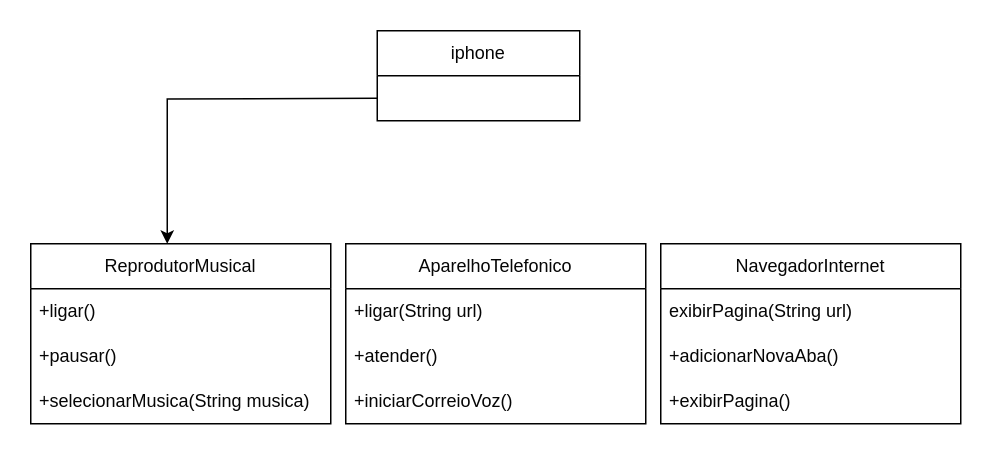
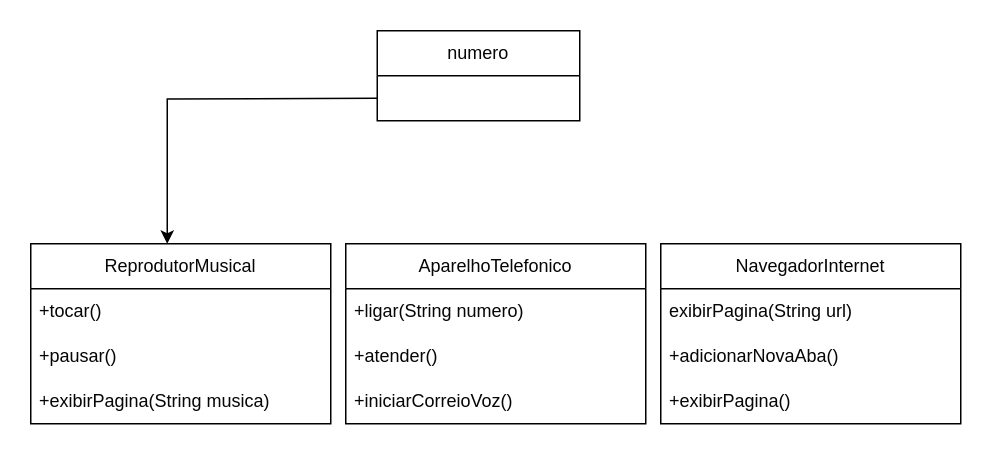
- <mxCell id="14" value="iphone" style="swimlane;fontStyle=0;childLayout=stackLayout;horizontal=1;startSize=30;horizontalStack=0;resizeParent=1;resizeParentMax=0;resizeLast=0;collapsible=1;marginBottom=0;whiteSpace=wrap;html=1;fontColor=#050505;" vertex="1" parent="1"><mxGeometry x="251" y="20" width="135" height="60" as="geometry" /></mxCell>
+ <mxCell id="14" value="numero" style="swimlane;fontStyle=0;childLayout=stackLayout;horizontal=1;startSize=30;horizontalStack=0;resizeParent=1;resizeParentMax=0;resizeLast=0;collapsible=1;marginBottom=0;whiteSpace=wrap;html=1;fontColor=#050505;" vertex="1" parent="1"><mxGeometry x="251" y="20" width="135" height="60" as="geometry" /></mxCell>
- <mxCell id="3" value="+ligar()" style="text;align=left;verticalAlign=middle;spacingLeft=4;spacingRight=4;overflow=hidden;points=[[0,0.5],[1,0.5]];portConstraint=eastwest;rotatable=0;whiteSpace=wrap;html=1;fontColor=#050505;" vertex="1" parent="2"><mxGeometry y="30" width="200" height="30" as="geometry" /></mxCell>
+ <mxCell id="3" value="+tocar()" style="text;align=left;verticalAlign=middle;spacingLeft=4;spacingRight=4;overflow=hidden;points=[[0,0.5],[1,0.5]];portConstraint=eastwest;rotatable=0;whiteSpace=wrap;html=1;fontColor=#050505;" vertex="1" parent="2"><mxGeometry y="30" width="200" height="30" as="geometry" /></mxCell>
- <mxCell id="7" value="+ligar(String url)" style="text;align=left;verticalAlign=middle;spacingLeft=4;spacingRight=4;overflow=hidden;points=[[0,0.5],[1,0.5]];portConstraint=eastwest;rotatable=0;whiteSpace=wrap;html=1;fontColor=#050505;" vertex="1" parent="6"><mxGeometry y="30" width="200" height="30" as="geometry" /></mxCell>
+ <mxCell id="7" value="+ligar(String numero)" style="text;align=left;verticalAlign=middle;spacingLeft=4;spacingRight=4;overflow=hidden;points=[[0,0.5],[1,0.5]];portConstraint=eastwest;rotatable=0;whiteSpace=wrap;html=1;fontColor=#050505;" vertex="1" parent="6"><mxGeometry y="30" width="200" height="30" as="geometry" /></mxCell>
- <mxCell id="5" value="+selecionarMusica(String musica)" style="text;strokeColor=none;fillColor=none;align=left;verticalAlign=middle;spacingLeft=4;spacingRight=4;overflow=hidden;points=[[0,0.5],[1,0.5]];portConstraint=eastwest;rotatable=0;whiteSpace=wrap;html=1;fontColor=#050505;" vertex="1" parent="2"><mxGeometry y="90" width="200" height="30" as="geometry" /></mxCell>
+ <mxCell id="5" value="+exibirPagina(String musica)" style="text;strokeColor=none;fillColor=none;align=left;verticalAlign=middle;spacingLeft=4;spacingRight=4;overflow=hidden;points=[[0,0.5],[1,0.5]];portConstraint=eastwest;rotatable=0;whiteSpace=wrap;html=1;fontColor=#050505;" vertex="1" parent="2"><mxGeometry y="90" width="200" height="30" as="geometry" /></mxCell>
